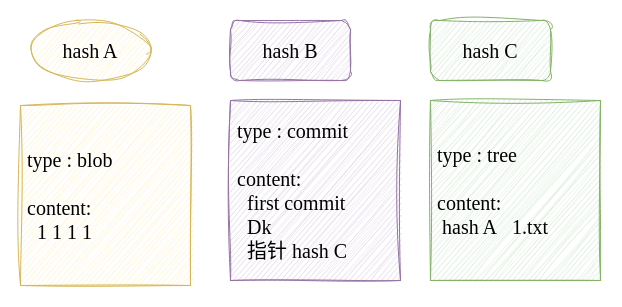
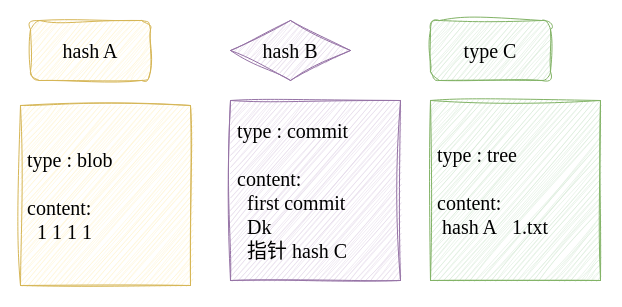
- <mxCell id="6" value="hash A" style="ellipse;whiteSpace=wrap;html=1;sketch=1;hachureGap=4;jiggle=2;curveFitting=1;fontFamily=手札体-简;fontSize=20;fillColor=#fff2cc;strokeColor=#d6b656;" vertex="1" parent="1"><mxGeometry x="30" y="20" width="120" height="60" as="geometry" /></mxCell>
+ <mxCell id="6" value="hash A" style="rounded=1;whiteSpace=wrap;html=1;sketch=1;hachureGap=4;jiggle=2;curveFitting=1;fontFamily=手札体-简;fontSize=20;fillColor=#fff2cc;strokeColor=#d6b656;" vertex="1" parent="1"><mxGeometry x="30" y="20" width="120" height="60" as="geometry" /></mxCell>
- <mxCell id="3" value="hash B" style="rounded=1;whiteSpace=wrap;html=1;sketch=1;hachureGap=4;jiggle=2;curveFitting=1;fontFamily=手札体-简;fontSize=20;fillColor=#e1d5e7;strokeColor=#9673a6;" vertex="1" parent="1"><mxGeometry x="230" y="20" width="120" height="60" as="geometry" /></mxCell>
+ <mxCell id="3" value="hash B" style="rhombus;whiteSpace=wrap;html=1;sketch=1;hachureGap=4;jiggle=2;curveFitting=1;fontFamily=手札体-简;fontSize=20;fillColor=#e1d5e7;strokeColor=#9673a6;" vertex="1" parent="1"><mxGeometry x="230" y="20" width="120" height="60" as="geometry" /></mxCell>
- <mxCell id="2" value="hash C" style="rounded=1;whiteSpace=wrap;html=1;sketch=1;hachureGap=4;jiggle=2;curveFitting=1;fontFamily=手札体-简;fontSize=20;fillColor=#d5e8d4;strokeColor=#82b366;" vertex="1" parent="1"><mxGeometry x="430" y="20" width="120" height="60" as="geometry" /></mxCell>
+ <mxCell id="2" value="type C" style="rounded=1;whiteSpace=wrap;html=1;sketch=1;hachureGap=4;jiggle=2;curveFitting=1;fontFamily=手札体-简;fontSize=20;fillColor=#d5e8d4;strokeColor=#82b366;" vertex="1" parent="1"><mxGeometry x="430" y="20" width="120" height="60" as="geometry" /></mxCell>
